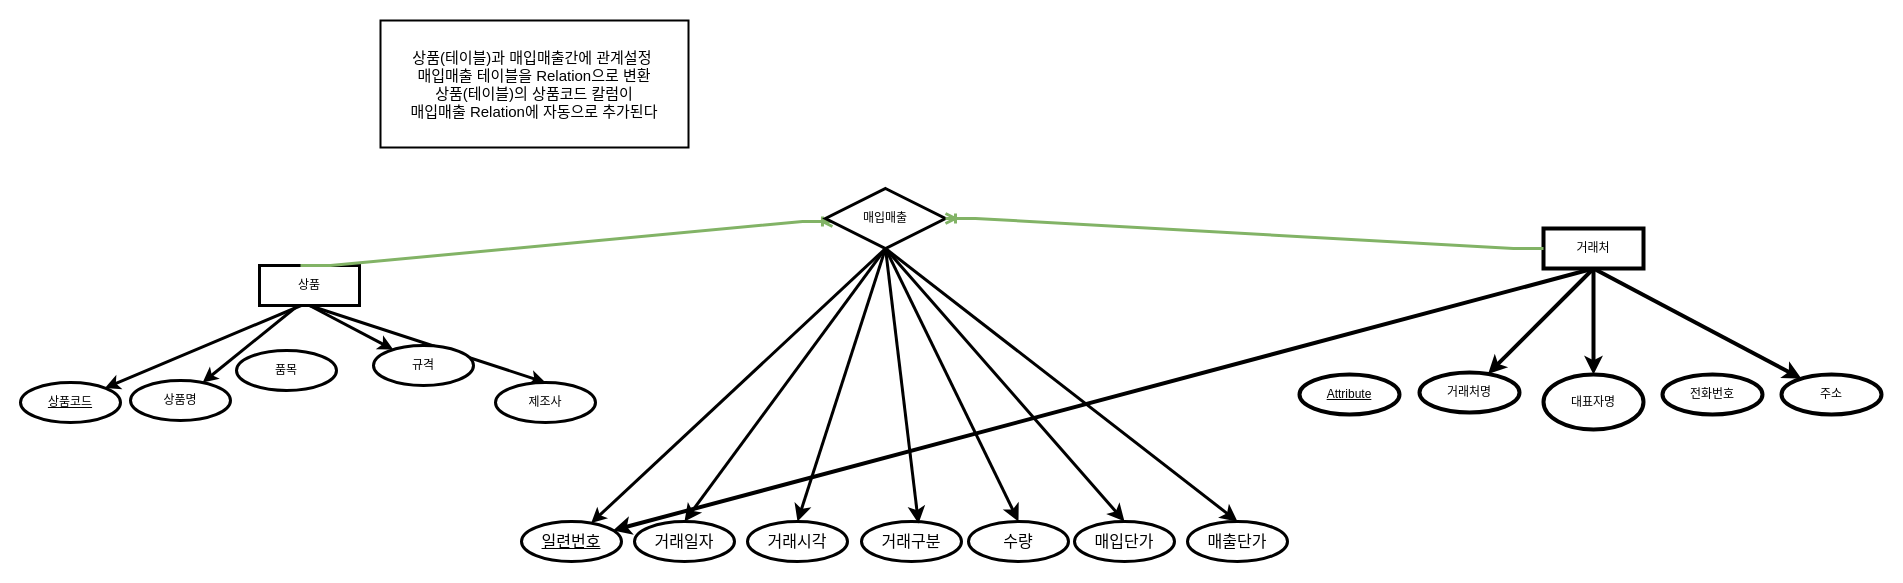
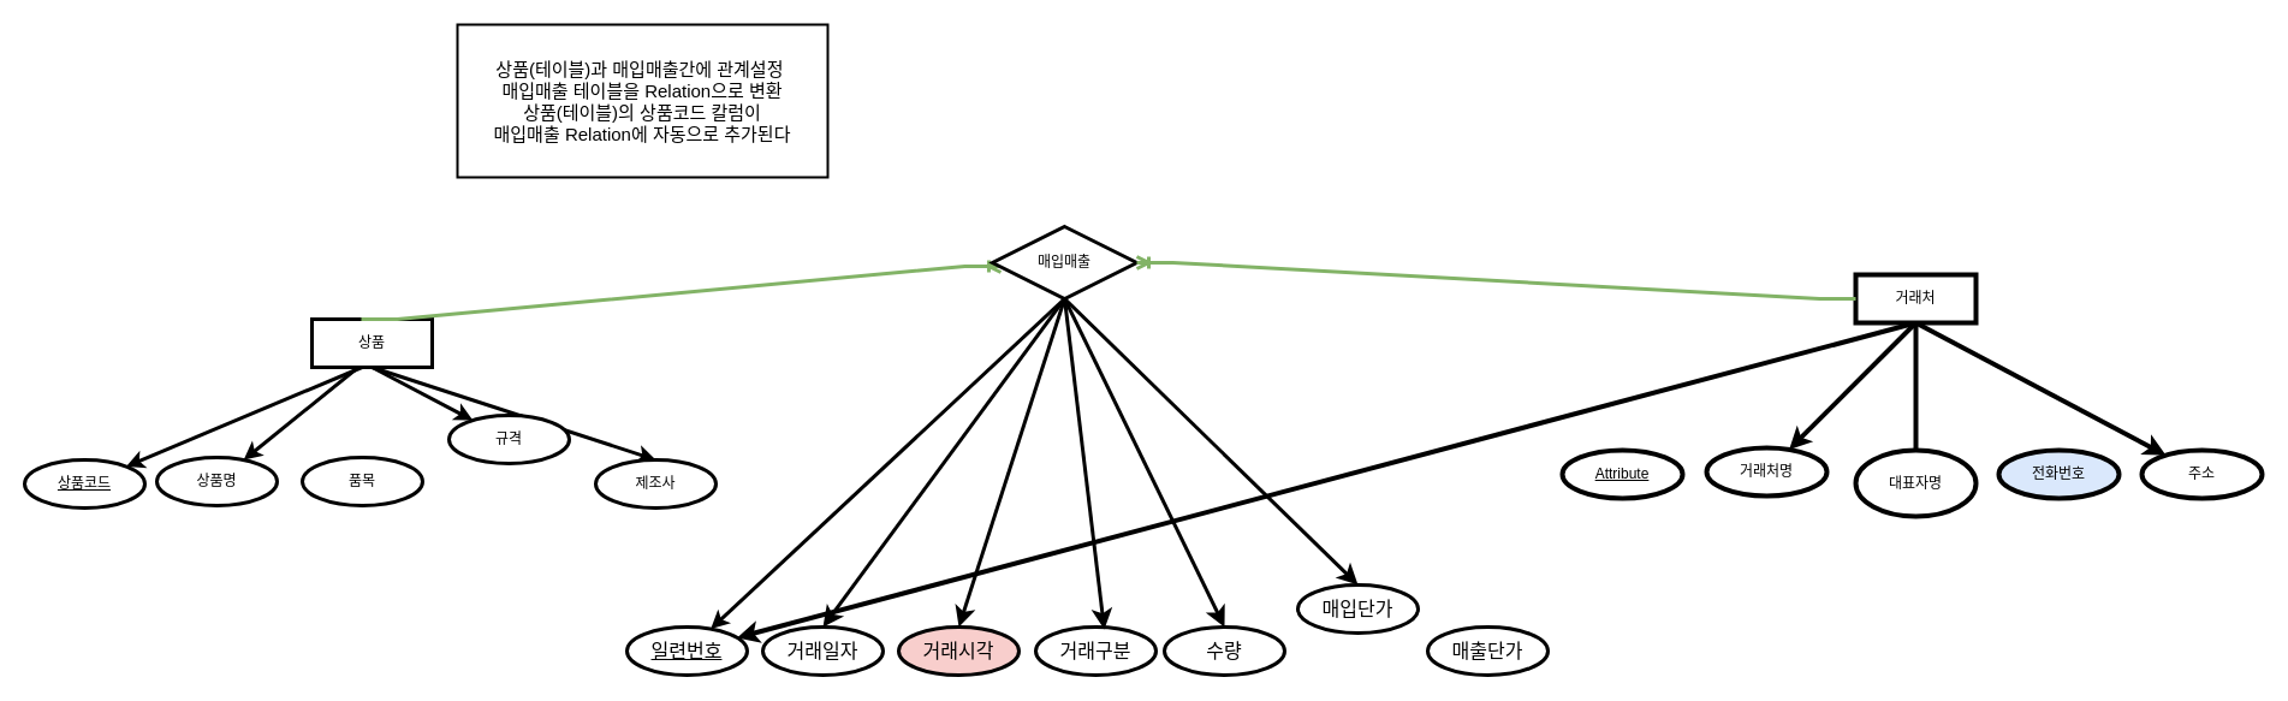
- <mxCell id="30" style="rounded=0;orthogonalLoop=1;jettySize=auto;html=1;exitX=0.5;exitY=1;exitDx=0;exitDy=0;strokeWidth=4;" edge="1" parent="1" source="33" target="36"><mxGeometry relative="1" as="geometry" /></mxCell>
+ <mxCell id="30" style="rounded=0;orthogonalLoop=1;jettySize=auto;html=1;exitX=0.5;exitY=1;exitDx=0;exitDy=0;strokeWidth=4;endArrow=none;" edge="1" parent="1" source="33" target="36"><mxGeometry relative="1" as="geometry" /></mxCell>
- <mxCell id="23" value="품목" style="ellipse;whiteSpace=wrap;html=1;align=center;strokeWidth=3;" vertex="1" parent="1"><mxGeometry x="236" y="350" width="100" height="40" as="geometry" /></mxCell>
+ <mxCell id="23" value="품목" style="ellipse;whiteSpace=wrap;html=1;align=center;strokeWidth=3;" vertex="1" parent="1"><mxGeometry x="251" width="100" height="40" as="geometry" y="380" /></mxCell>
- <mxCell id="6" style="edgeStyle=none;curved=1;rounded=0;orthogonalLoop=1;jettySize=auto;html=1;exitX=0.5;exitY=1;exitDx=0;exitDy=0;entryX=0.5;entryY=0;entryDx=0;entryDy=0;fontSize=12;startSize=8;endSize=8;strokeWidth=3;strokeColor=#000000;" parent="1" source="27" target="14" edge="1"><mxGeometry relative="1" as="geometry"><mxPoint x="909" y="286" as="sourcePoint" /></mxGeometry></mxCell>
- <mxCell id="37" value="전화번호" style="ellipse;whiteSpace=wrap;html=1;align=center;strokeWidth=4;" vertex="1" parent="1"><mxGeometry x="1662" y="374" width="100" height="40" as="geometry" /></mxCell>
+ <mxCell id="37" value="전화번호" style="ellipse;whiteSpace=wrap;html=1;align=center;strokeWidth=4;fillColor=#dae8fc;" vertex="1" parent="1"><mxGeometry x="1662" y="374" width="100" height="40" as="geometry" /></mxCell>
- <mxCell id="10" value="거래시각" style="ellipse;whiteSpace=wrap;html=1;align=center;fontSize=16;strokeWidth=3;strokeColor=#000000;" parent="1" vertex="1"><mxGeometry x="747" y="521" width="100" height="40" as="geometry" /></mxCell>
+ <mxCell id="10" value="거래시각" style="ellipse;whiteSpace=wrap;html=1;align=center;fontSize=16;strokeWidth=3;strokeColor=#000000;fillColor=#f8cecc;" parent="1" vertex="1"><mxGeometry x="747" y="521" width="100" height="40" as="geometry" /></mxCell>
- <mxCell id="13" value="매입단가" style="ellipse;whiteSpace=wrap;html=1;align=center;fontSize=16;strokeWidth=3;strokeColor=#000000;" parent="1" vertex="1"><mxGeometry x="1074" y="521" width="100" height="40" as="geometry" /></mxCell>
+ <mxCell id="13" value="매입단가" style="ellipse;whiteSpace=wrap;html=1;align=center;fontSize=16;strokeWidth=3;strokeColor=#000000;" parent="1" vertex="1"><mxGeometry x="1079" y="486" width="100" height="40" as="geometry" /></mxCell>
